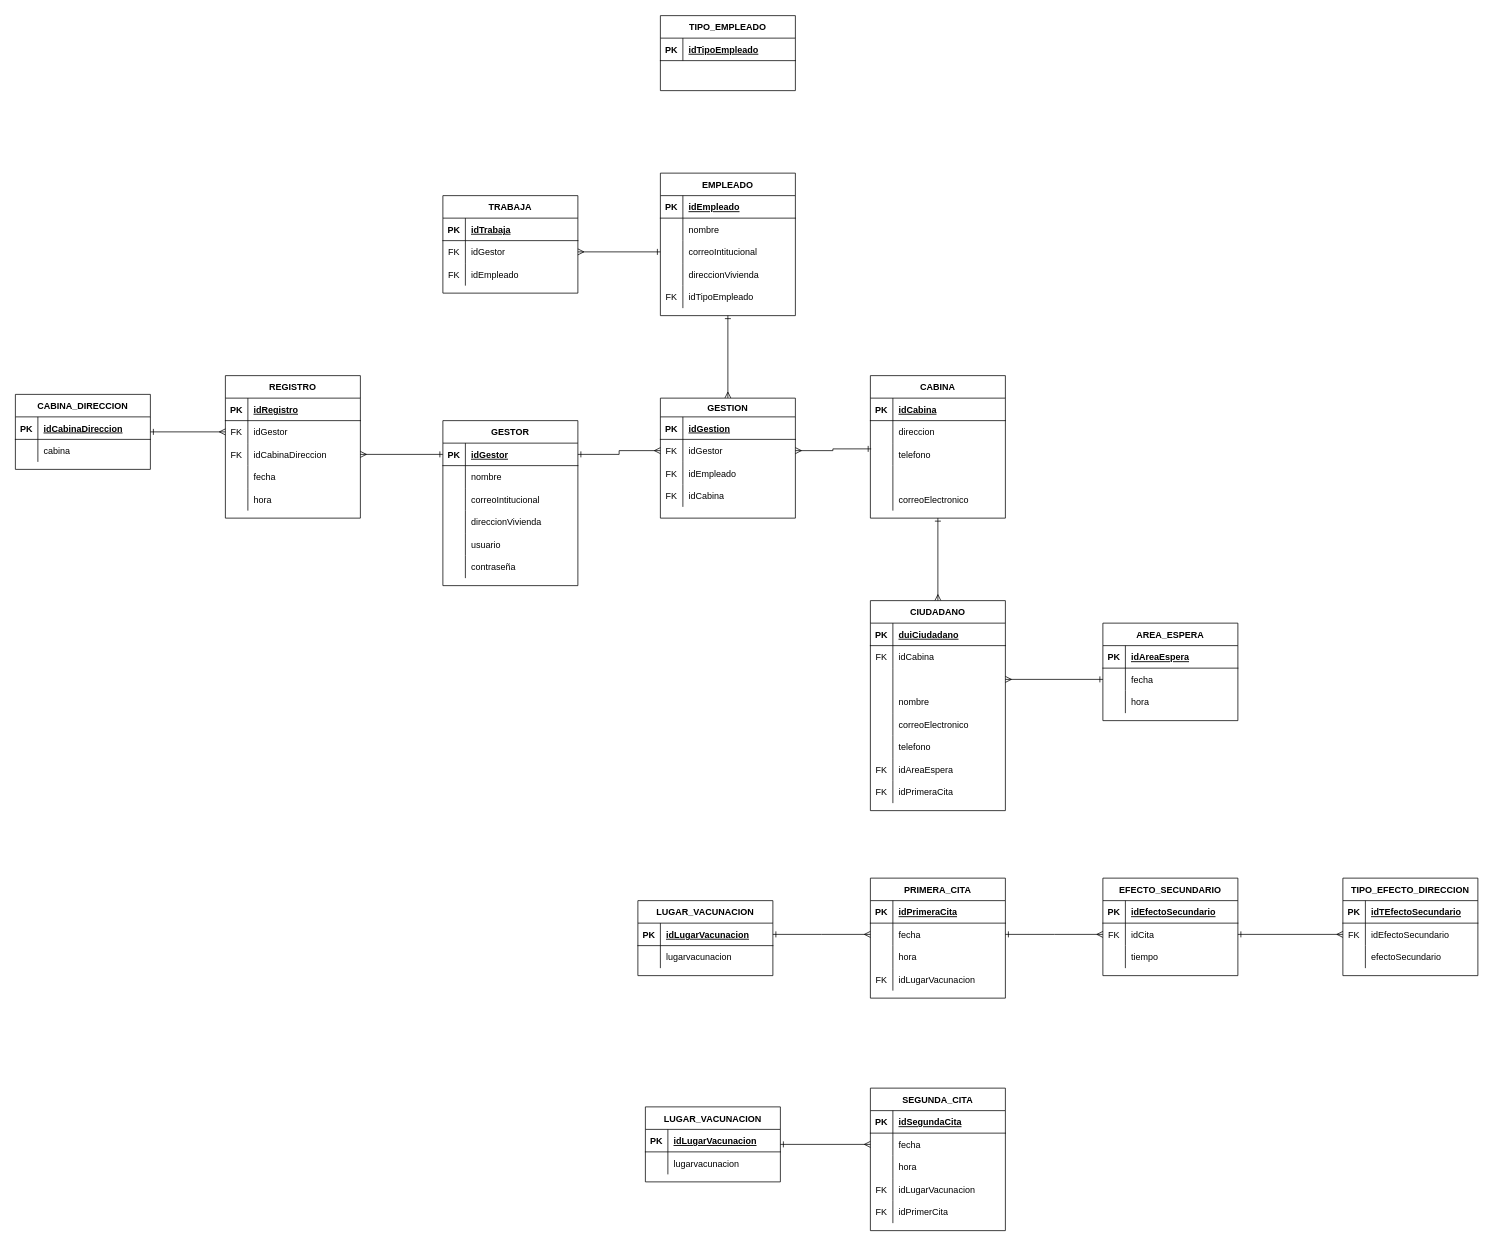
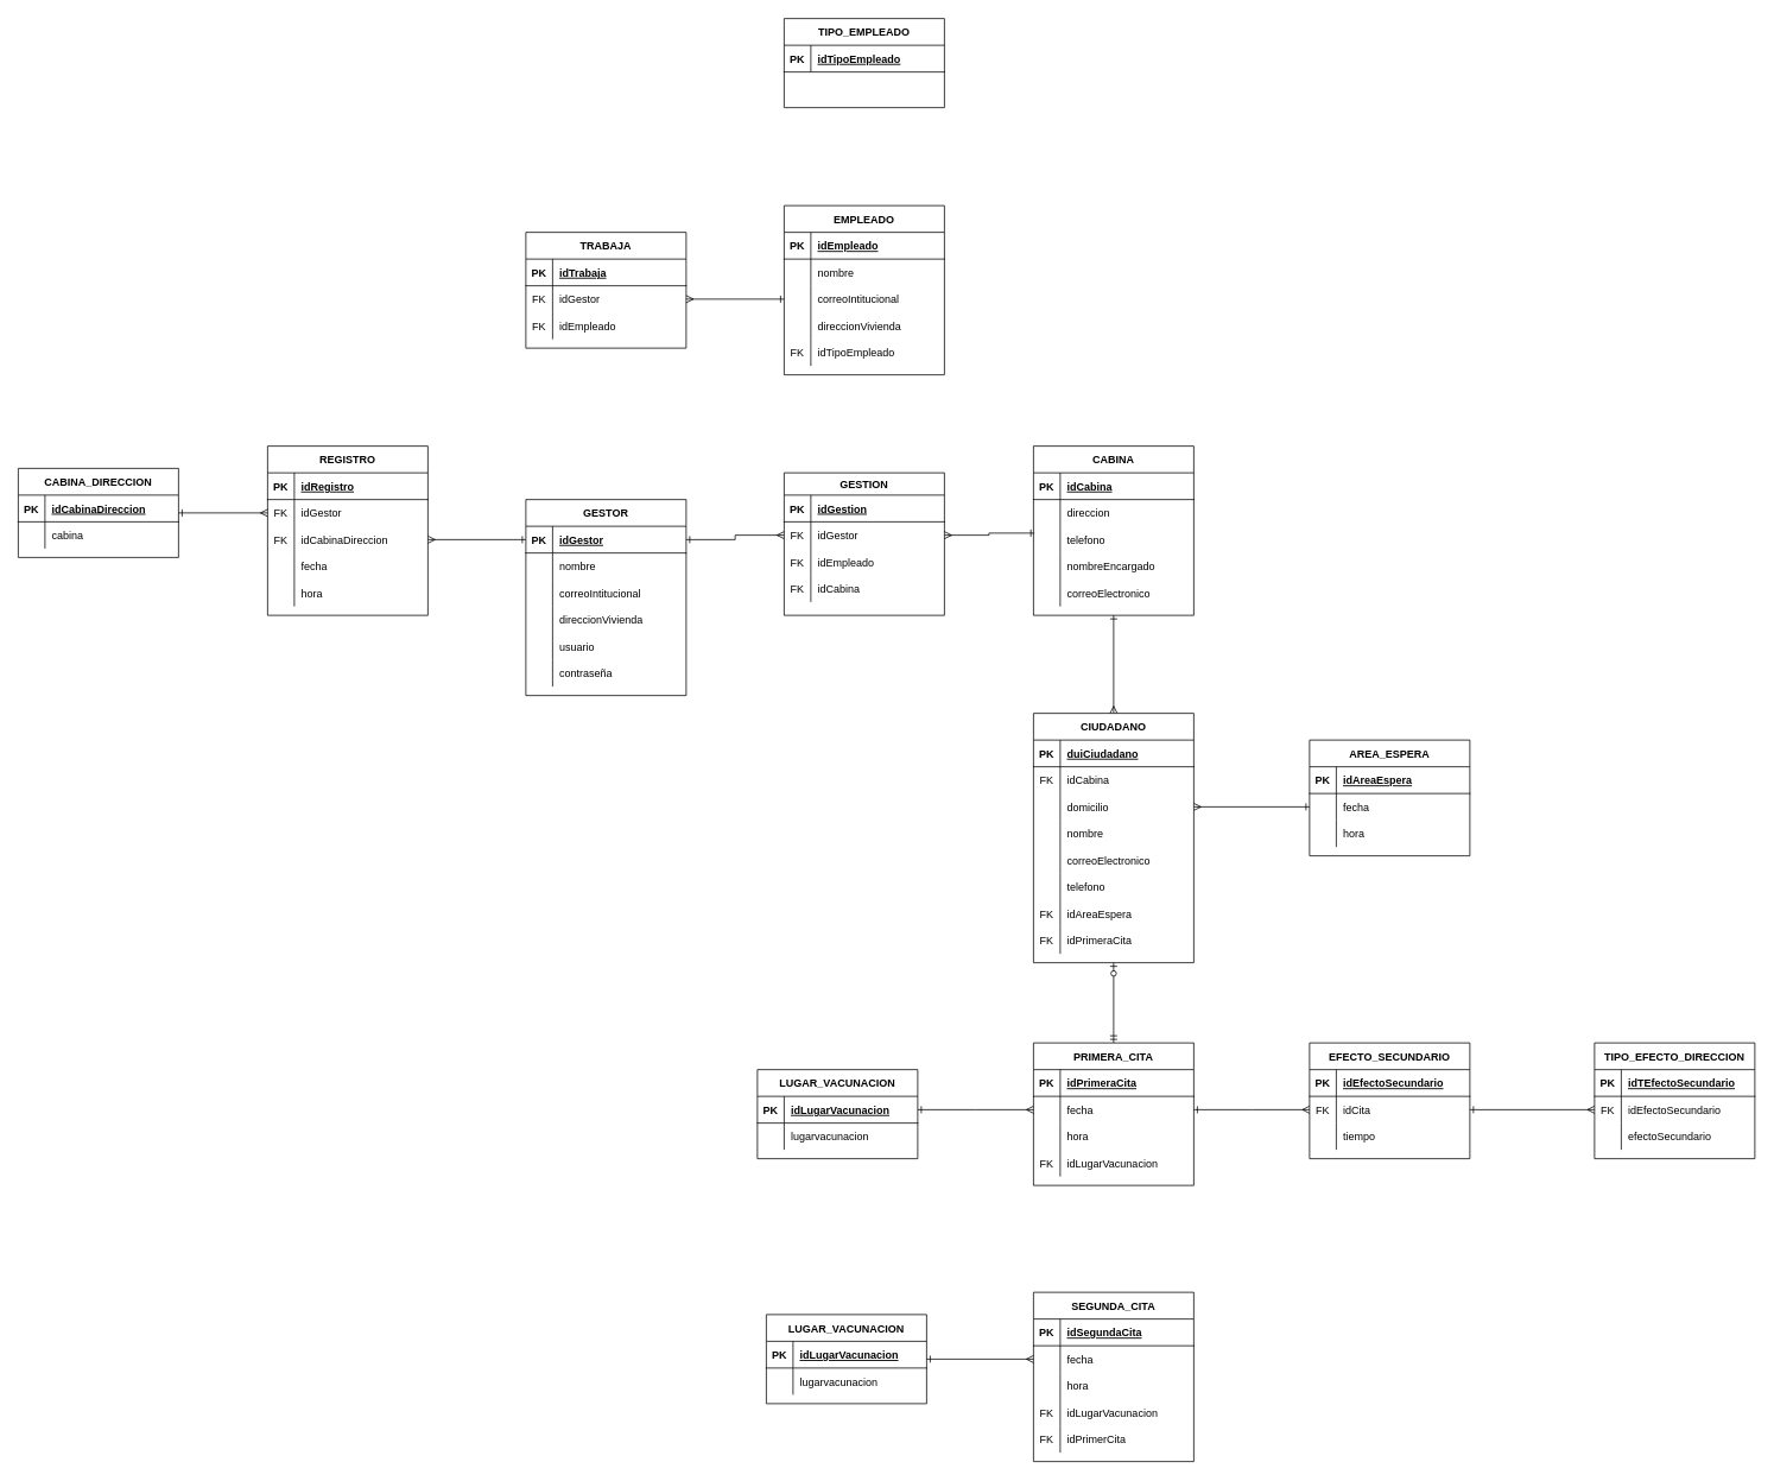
- <mxCell id="29" style="edgeStyle=orthogonalEdgeStyle;rounded=0;orthogonalLoop=1;jettySize=auto;html=1;entryX=0.5;entryY=1;entryDx=0;entryDy=0;startArrow=ERmany;startFill=0;endArrow=ERone;endFill=0;" parent="1" source="30" target="175" edge="1"><mxGeometry relative="1" as="geometry"><mxPoint x="970" y="410" as="targetPoint" /></mxGeometry></mxCell>
+ <mxCell id="56" value="nombreEncargado" style="shape=partialRectangle;connectable=0;fillColor=none;top=0;left=0;bottom=0;right=0;align=left;spacingLeft=6;overflow=hidden;" parent="54" vertex="1"><mxGeometry x="30" width="150" height="30" as="geometry" /></mxCell>
+ <mxCell id="72" value="domicilio" style="shape=partialRectangle;connectable=0;fillColor=none;top=0;left=0;bottom=0;right=0;align=left;spacingLeft=6;overflow=hidden;" parent="70" vertex="1"><mxGeometry x="30" width="150" height="30" as="geometry" /></mxCell>
+ <mxCell id="62" style="edgeStyle=orthogonalEdgeStyle;rounded=0;orthogonalLoop=1;jettySize=auto;html=1;entryX=0.5;entryY=0;entryDx=0;entryDy=0;startArrow=ERzeroToOne;startFill=1;endArrow=ERmandOne;endFill=0;" parent="1" source="63" target="99" edge="1"><mxGeometry relative="1" as="geometry" /></mxCell>
